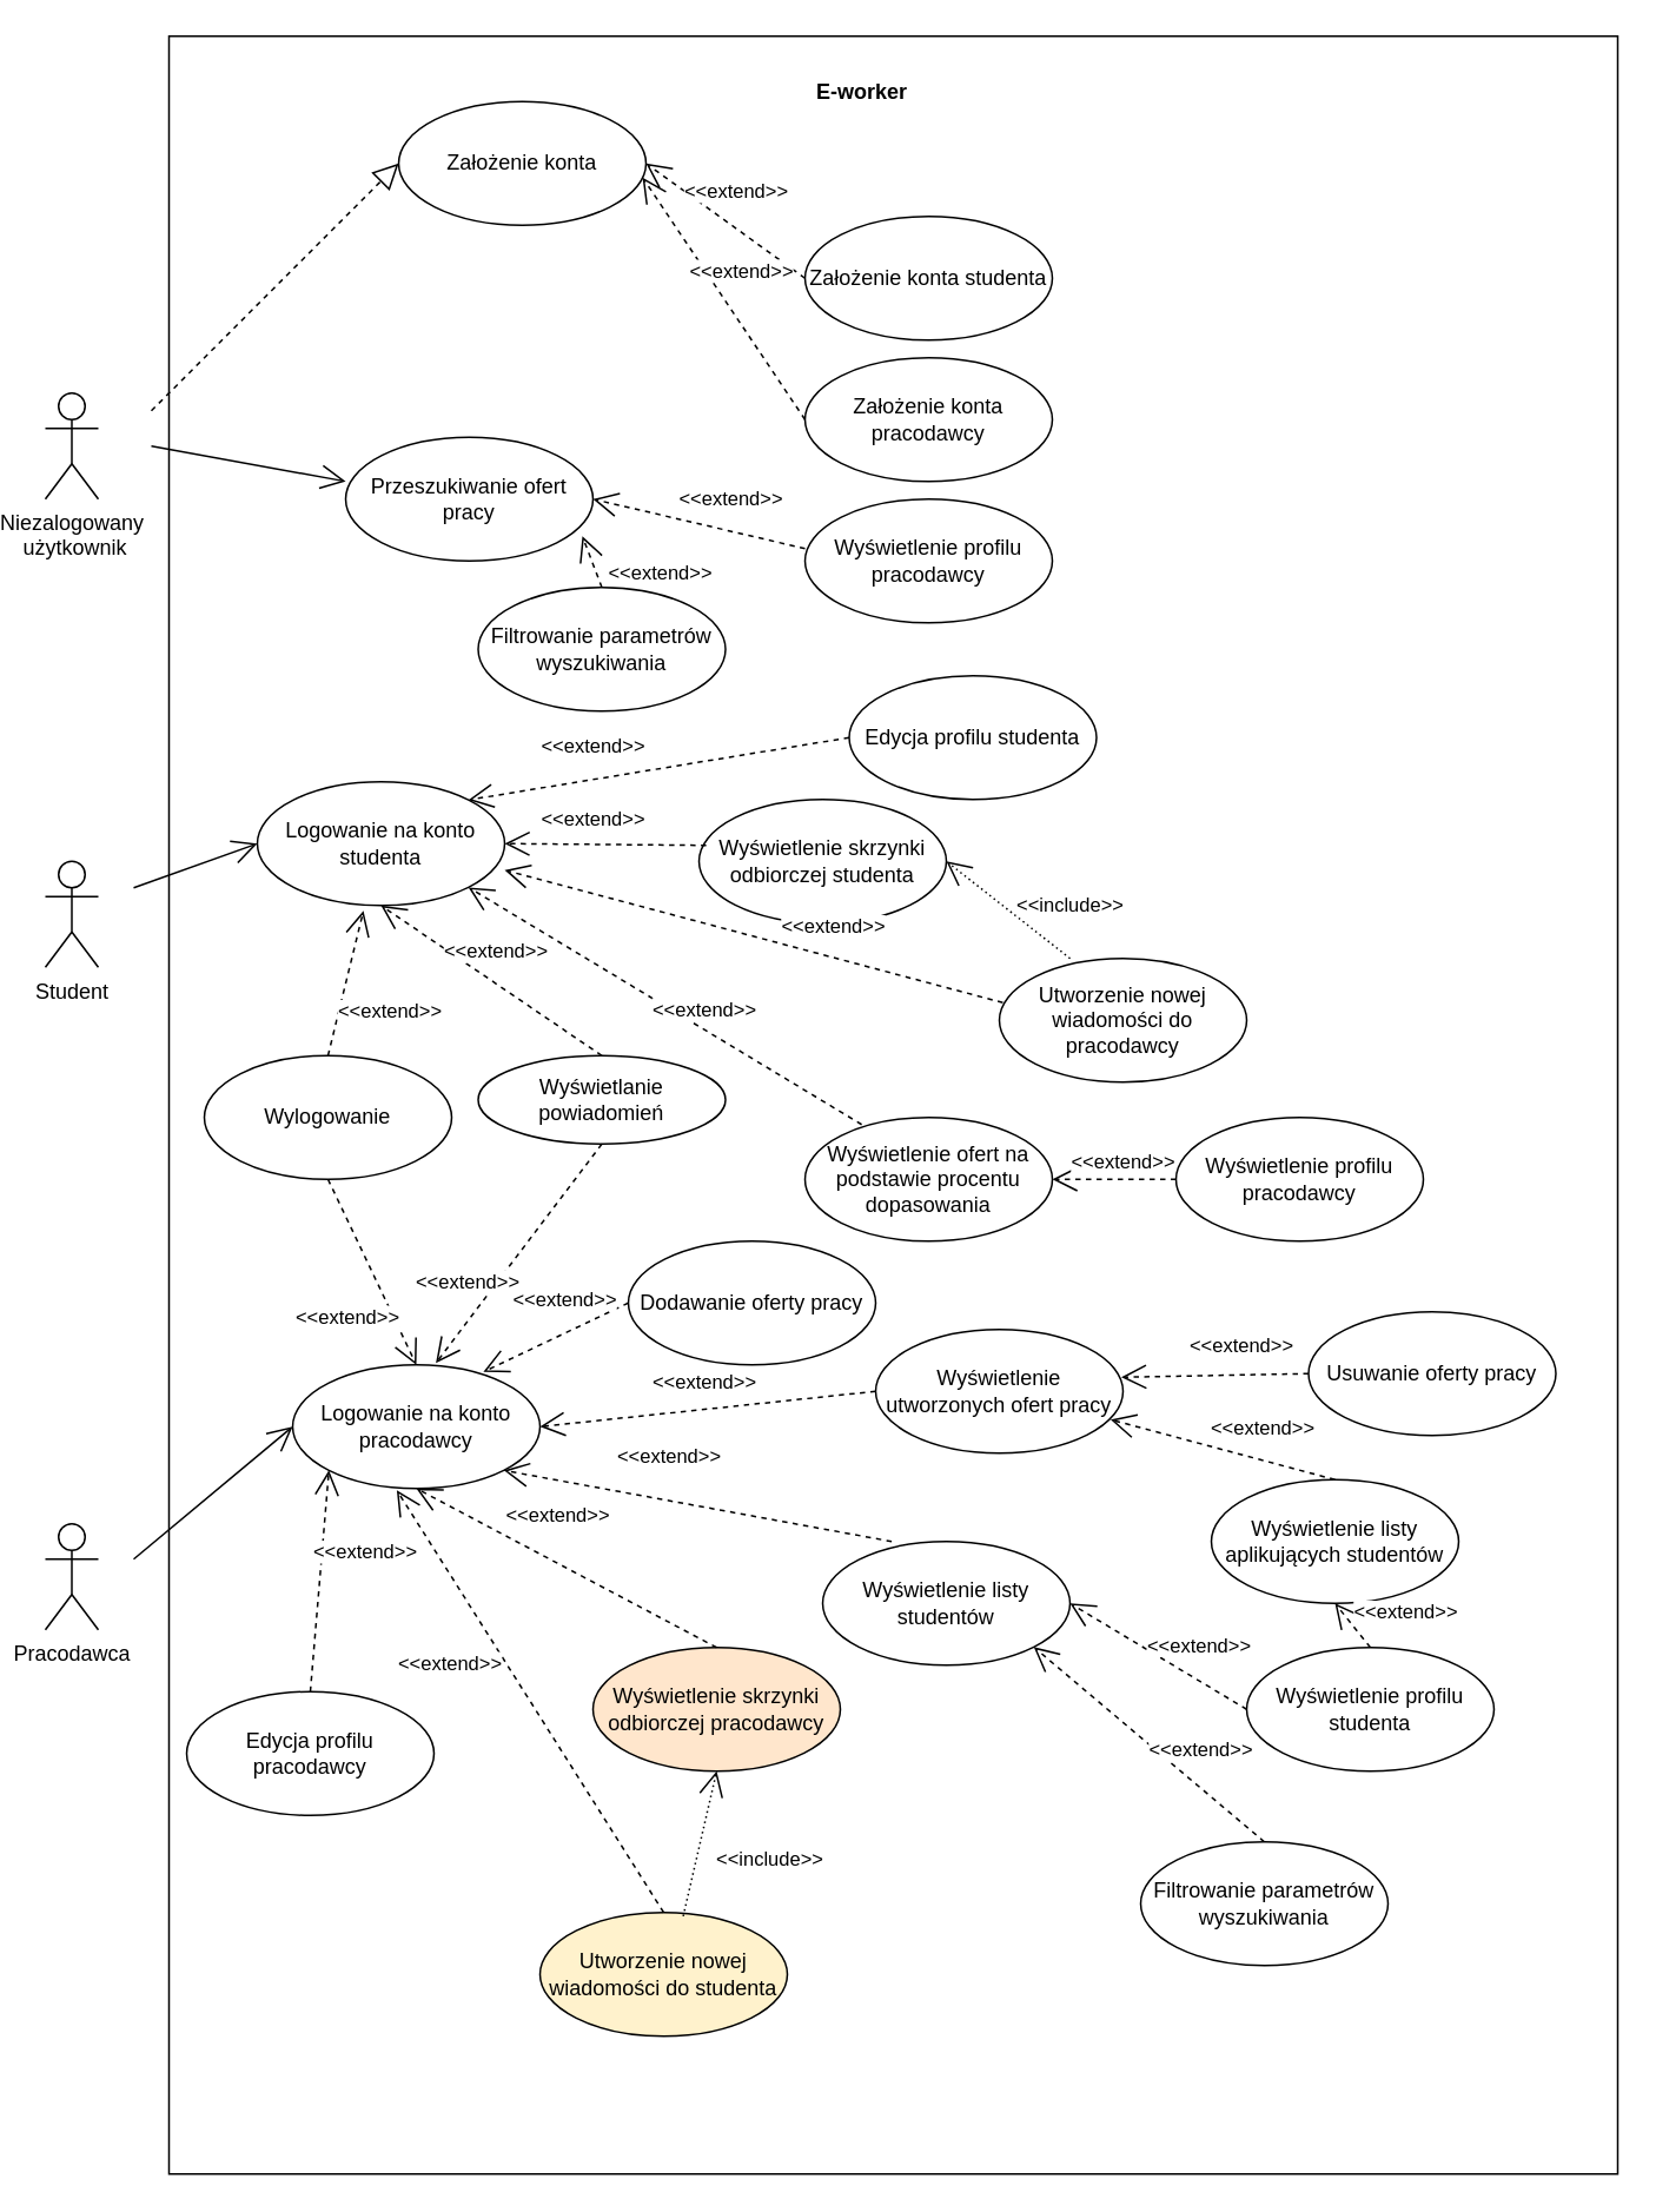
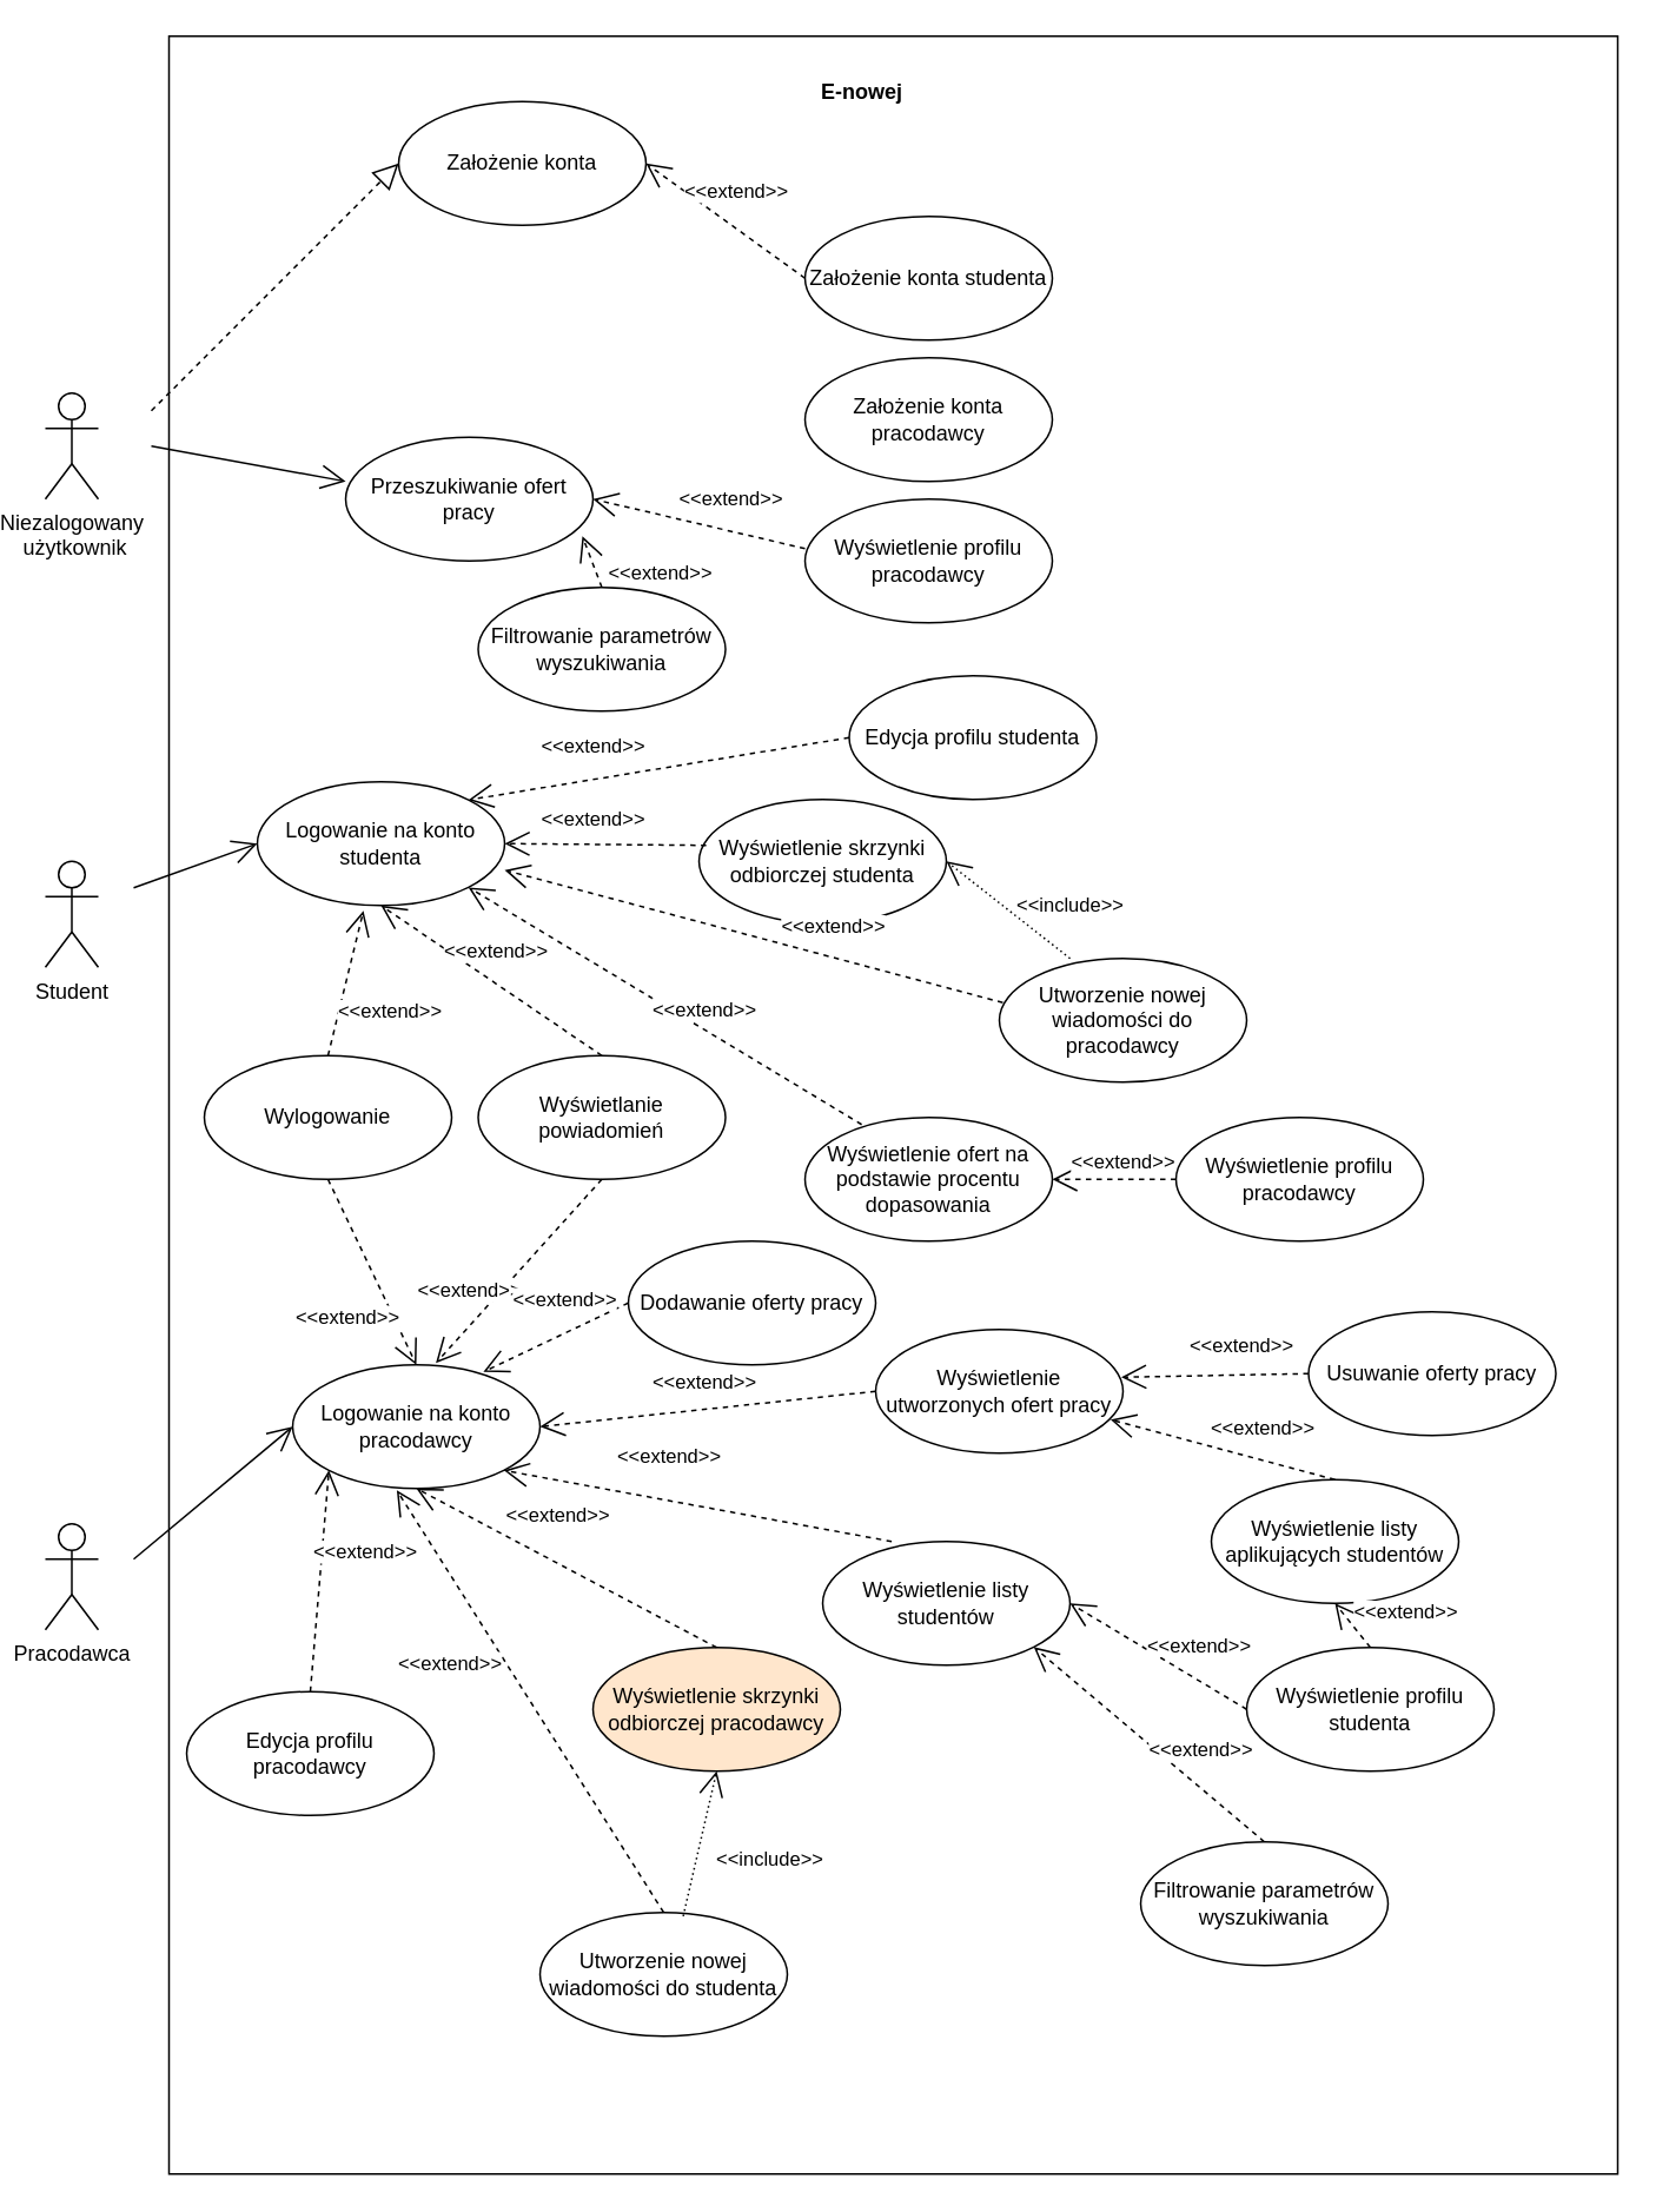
- <mxCell id="46" value="E-worker" style="text;html=1;strokeColor=none;fillColor=none;align=center;verticalAlign=middle;whiteSpace=wrap;rounded=0;labelBackgroundColor=none;fontStyle=1" parent="1" vertex="1"><mxGeometry x="450" y="37" width="65" height="30" as="geometry" /></mxCell>
+ <mxCell id="46" value="E-nowej" style="text;html=1;strokeColor=none;fillColor=none;align=center;verticalAlign=middle;whiteSpace=wrap;rounded=0;labelBackgroundColor=none;fontStyle=1" parent="1" vertex="1"><mxGeometry x="450" y="37" width="65" height="30" as="geometry" /></mxCell>
- <mxCell id="48" value="&amp;lt;&amp;lt;extend&amp;gt;&amp;gt;&lt;br&gt;" style="endArrow=open;endSize=12;dashed=1;html=1;exitX=0;exitY=0.5;exitDx=0;exitDy=0;entryX=0.986;entryY=0.614;entryDx=0;entryDy=0;entryPerimeter=0;" edge="1" parent="1" source="9" target="3"><mxGeometry x="0.093" y="-17" width="160" relative="1" as="geometry"><mxPoint x="460" y="167" as="sourcePoint" /><mxPoint x="320" y="197" as="targetPoint" /><mxPoint as="offset" /></mxGeometry></mxCell>
- <mxCell id="25" value="Wyświetlanie powiadomień" style="ellipse;whiteSpace=wrap;html=1;" parent="1" vertex="1"><mxGeometry x="265" y="597" width="140" height="50" as="geometry" /></mxCell>
+ <mxCell id="25" value="Wyświetlanie powiadomień" style="ellipse;whiteSpace=wrap;html=1;" parent="1" vertex="1"><mxGeometry x="265" y="597" width="140" height="70" as="geometry" /></mxCell>
- <mxCell id="23" value="Utworzenie nowej wiadomości do studenta" style="ellipse;whiteSpace=wrap;html=1;fillColor=#fff2cc;" parent="1" vertex="1"><mxGeometry x="300" y="1082" width="140" height="70" as="geometry" /></mxCell>
+ <mxCell id="23" value="Utworzenie nowej wiadomości do studenta" style="ellipse;whiteSpace=wrap;html=1;" parent="1" vertex="1"><mxGeometry x="300" y="1082" width="140" height="70" as="geometry" /></mxCell>
